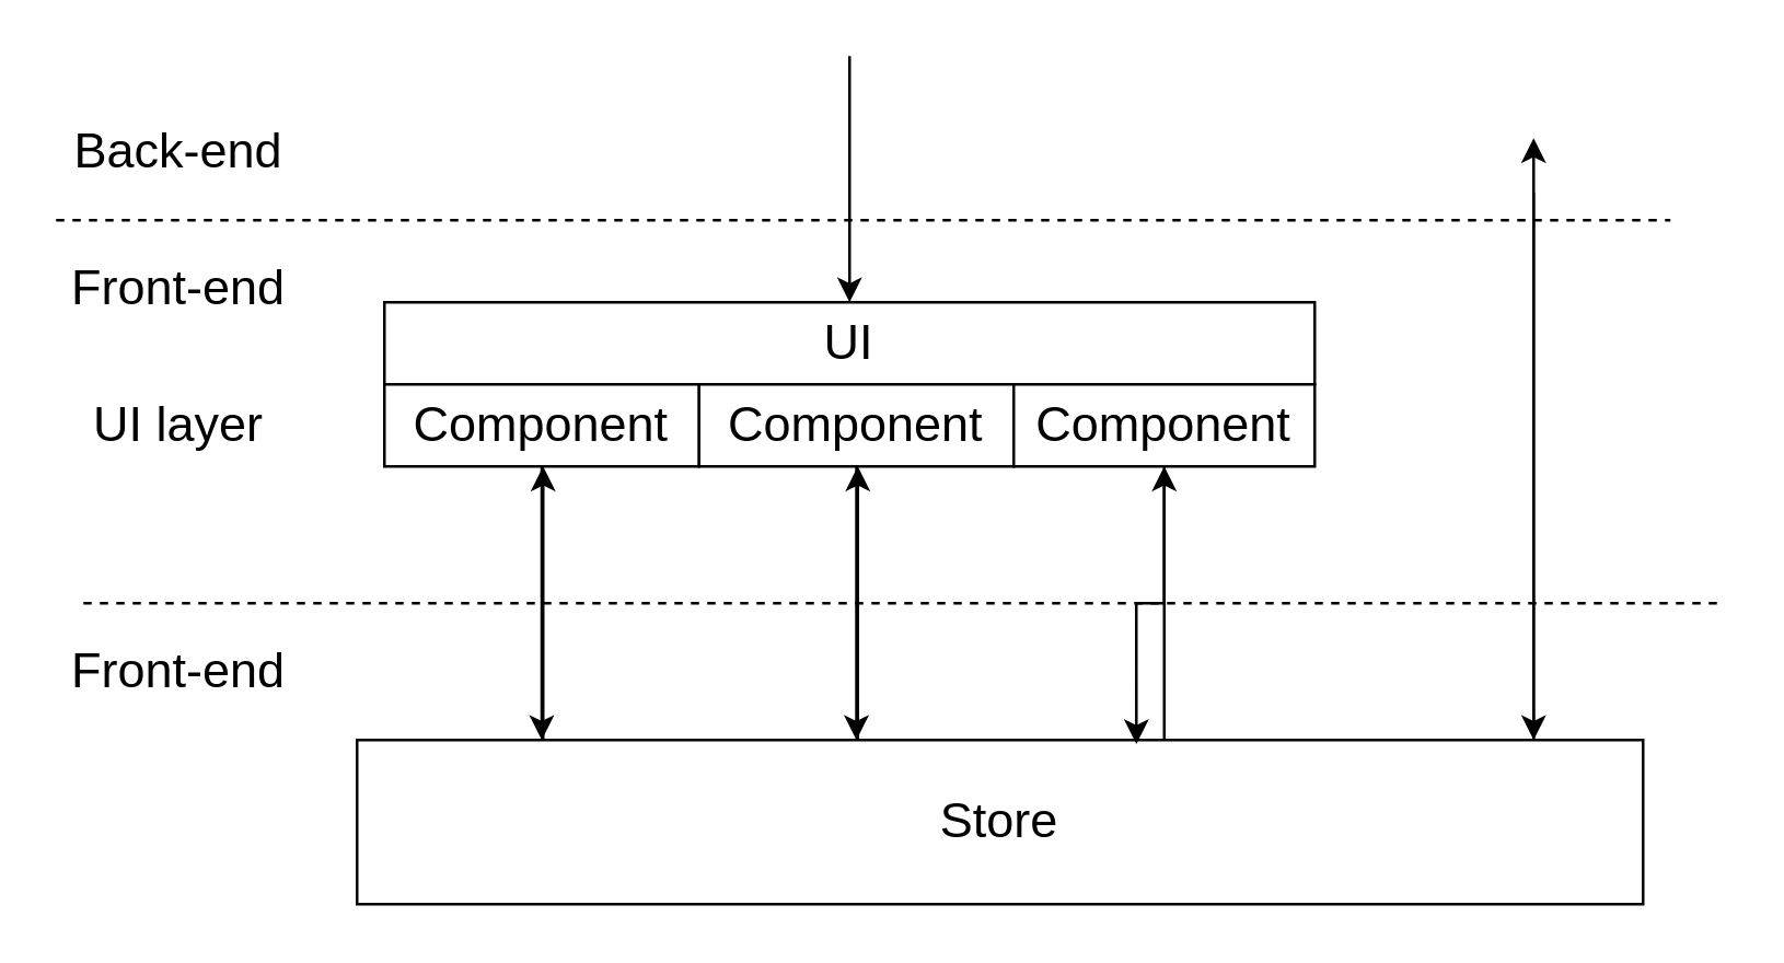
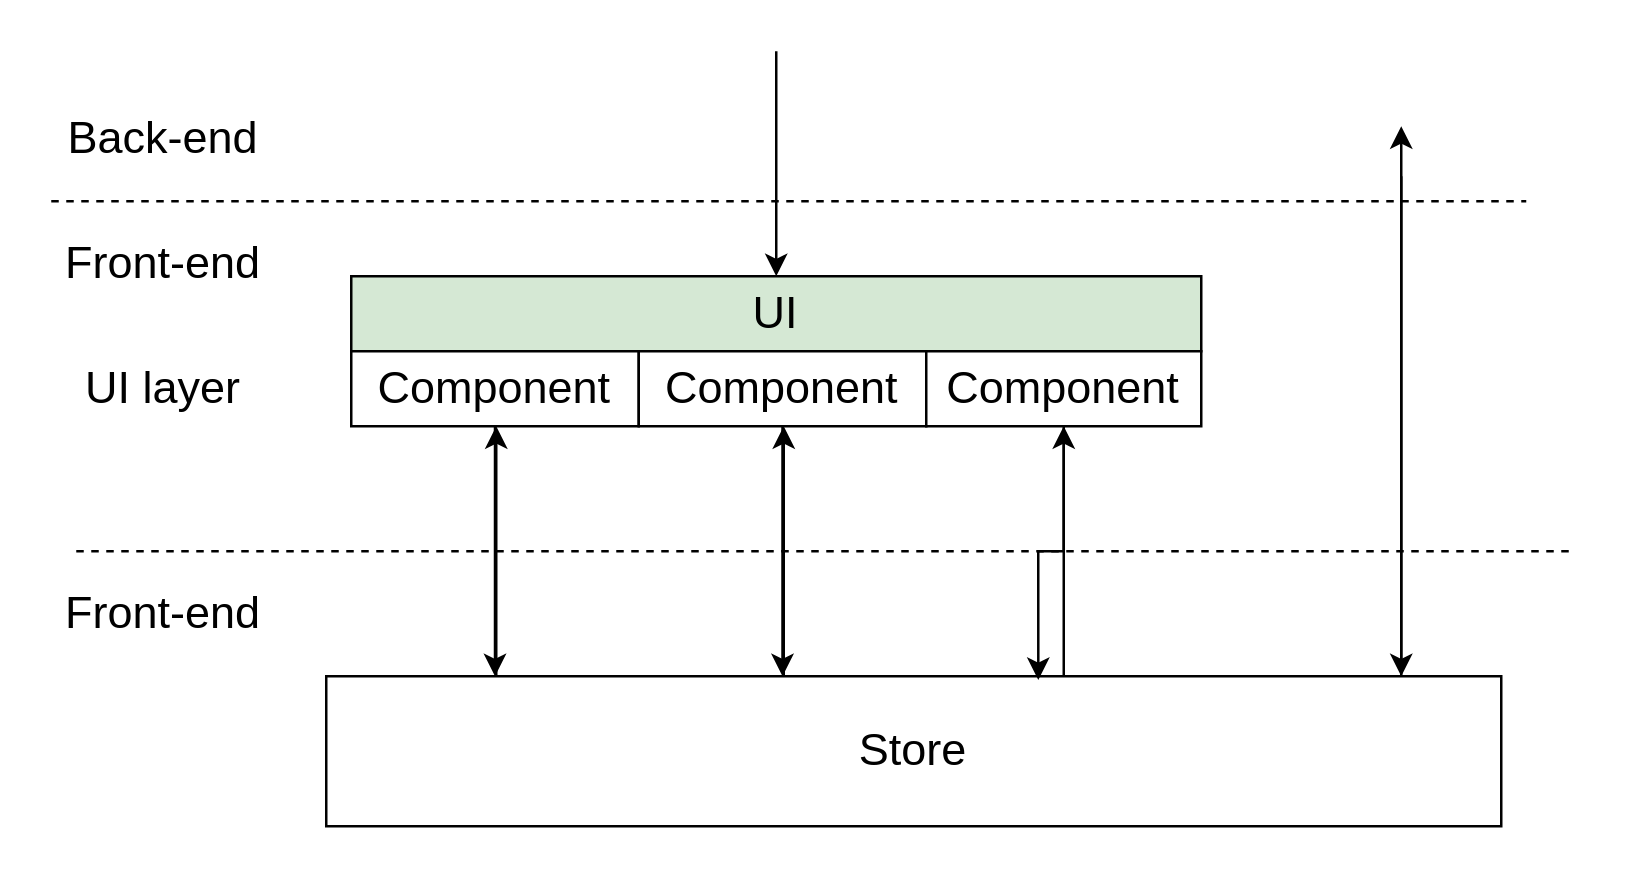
- <mxCell id="5" value="UI" style="rounded=0;whiteSpace=wrap;html=1;fontSize=18;" parent="1" vertex="1"><mxGeometry x="140" y="110" width="340" height="30" as="geometry" /></mxCell>
+ <mxCell id="5" value="UI" style="rounded=0;whiteSpace=wrap;html=1;fontSize=18;fillColor=#d5e8d4;" parent="1" vertex="1"><mxGeometry x="140" y="110" width="340" height="30" as="geometry" /></mxCell>
